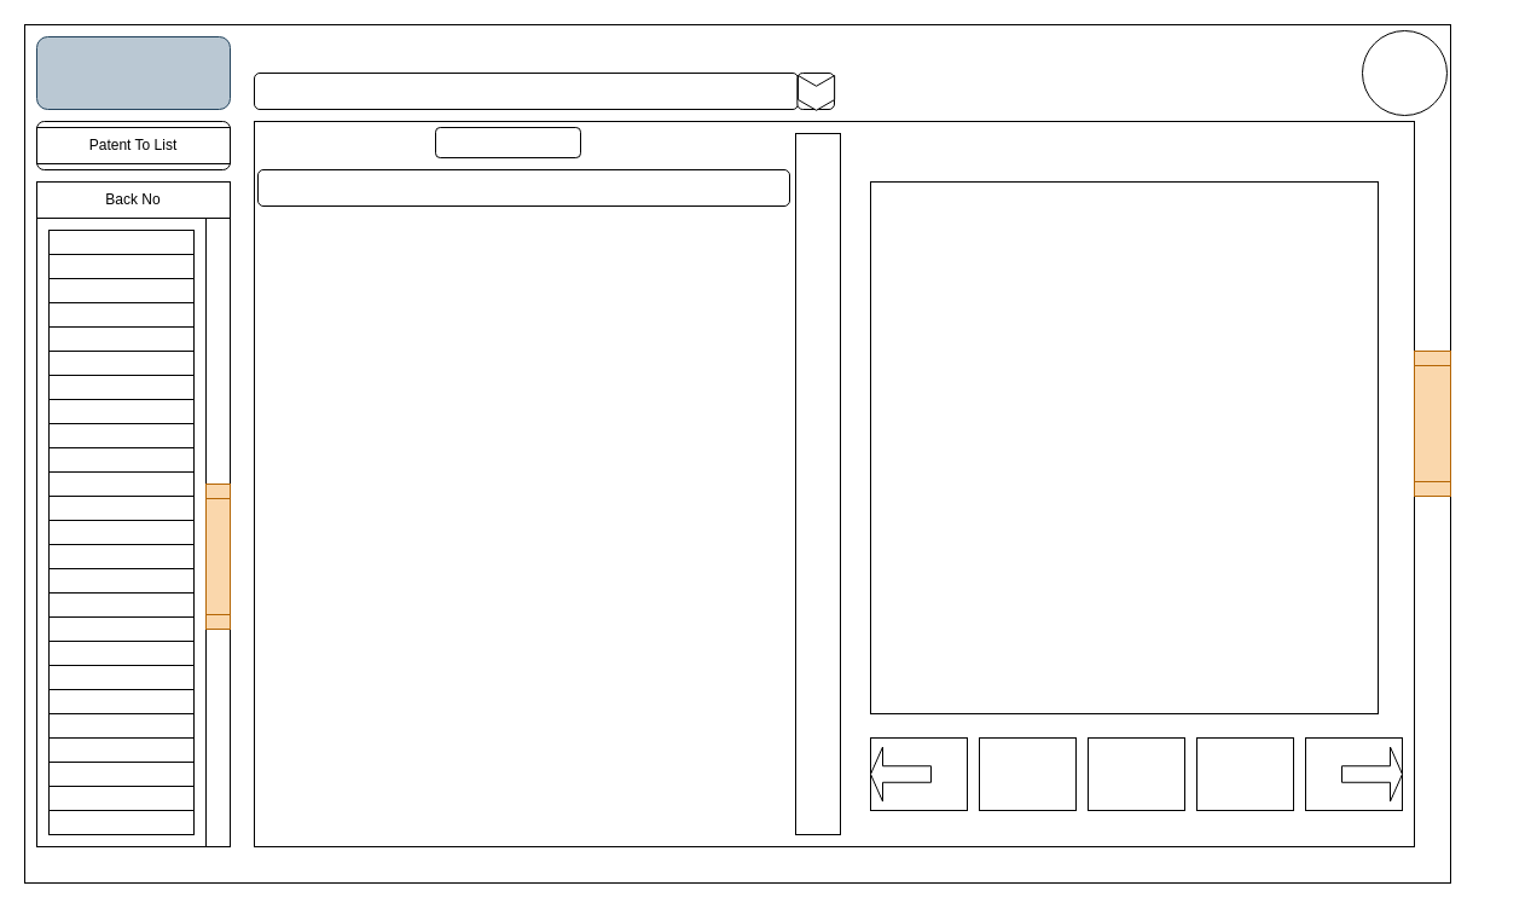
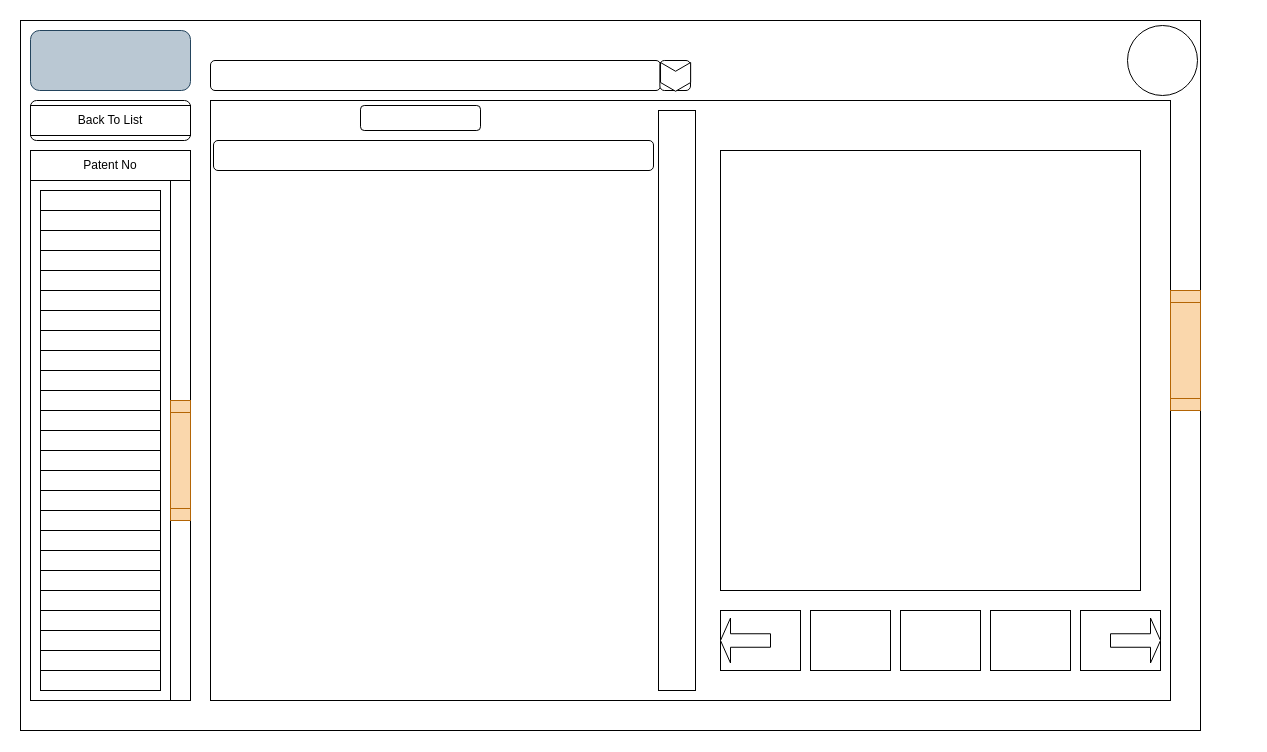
- <mxCell id="34" value="Patent To List" style="html=1;whiteSpace=wrap;" parent="1" vertex="1"><mxGeometry x="30" y="105" width="160" height="30" as="geometry" /></mxCell>
+ <mxCell id="34" value="Back To List" style="html=1;whiteSpace=wrap;" parent="1" vertex="1"><mxGeometry x="30" y="105" width="160" height="30" as="geometry" /></mxCell>
- <mxCell id="32" value="Back No" style="text;html=1;align=center;verticalAlign=middle;whiteSpace=wrap;rounded=0;" parent="1" vertex="1"><mxGeometry x="30" y="150" width="160" height="30" as="geometry" /></mxCell>
+ <mxCell id="32" value="Patent No" style="text;html=1;align=center;verticalAlign=middle;whiteSpace=wrap;rounded=0;" parent="1" vertex="1"><mxGeometry x="30" y="150" width="160" height="30" as="geometry" /></mxCell>
